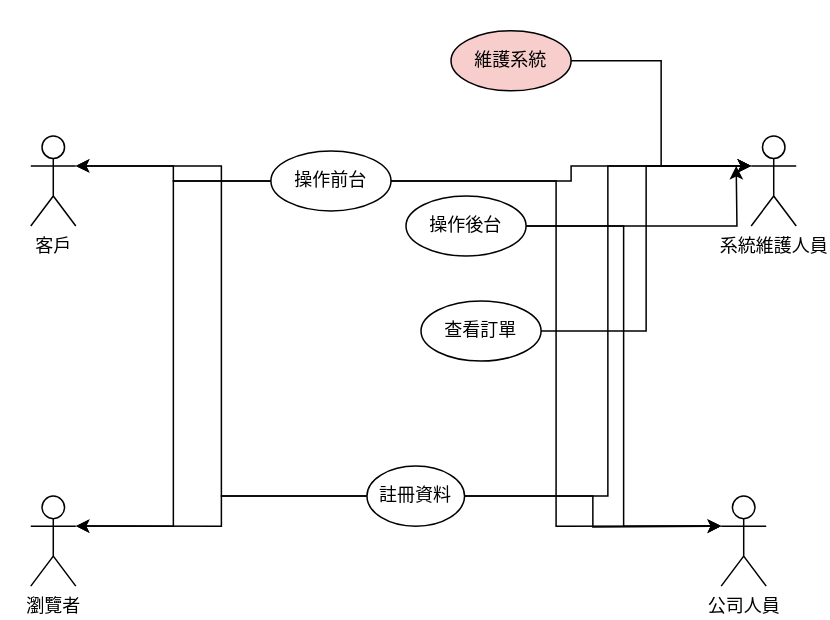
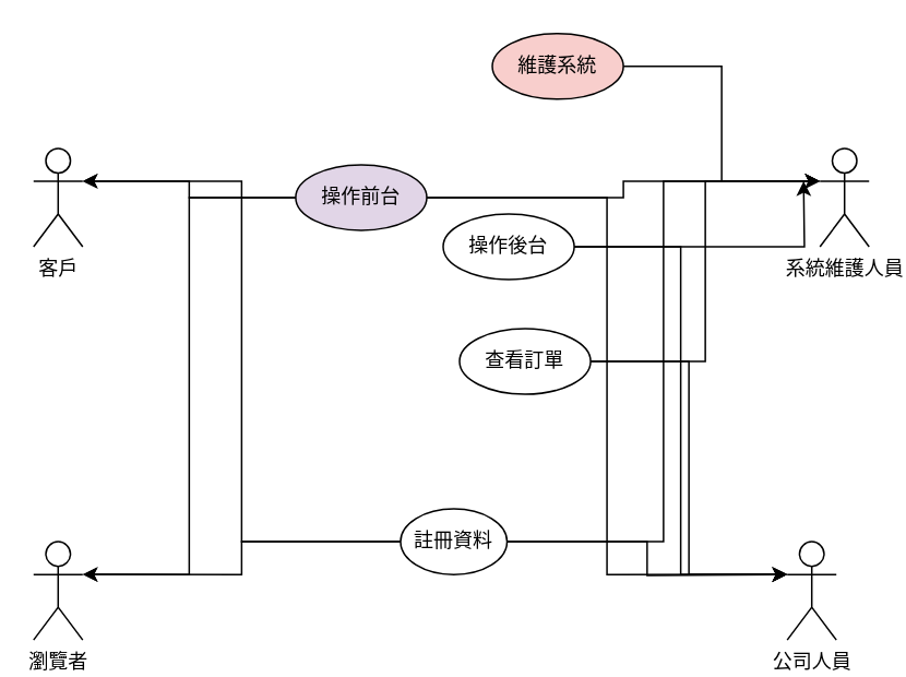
- <mxCell id="10" value="操作前台" style="ellipse;whiteSpace=wrap;html=1;" vertex="1" parent="1"><mxGeometry x="180" y="100" width="80" height="40" as="geometry" /></mxCell>
+ <mxCell id="10" value="操作前台" style="ellipse;whiteSpace=wrap;html=1;fillColor=#e1d5e7;" vertex="1" parent="1"><mxGeometry x="180" y="100" width="80" height="40" as="geometry" /></mxCell>
+ <mxCell id="19" style="edgeStyle=orthogonalEdgeStyle;rounded=0;orthogonalLoop=1;jettySize=auto;html=1;entryX=0;entryY=0.333;entryDx=0;entryDy=0;entryPerimeter=0;" edge="1" parent="1" source="21" target="4"><mxGeometry relative="1" as="geometry" /></mxCell>
